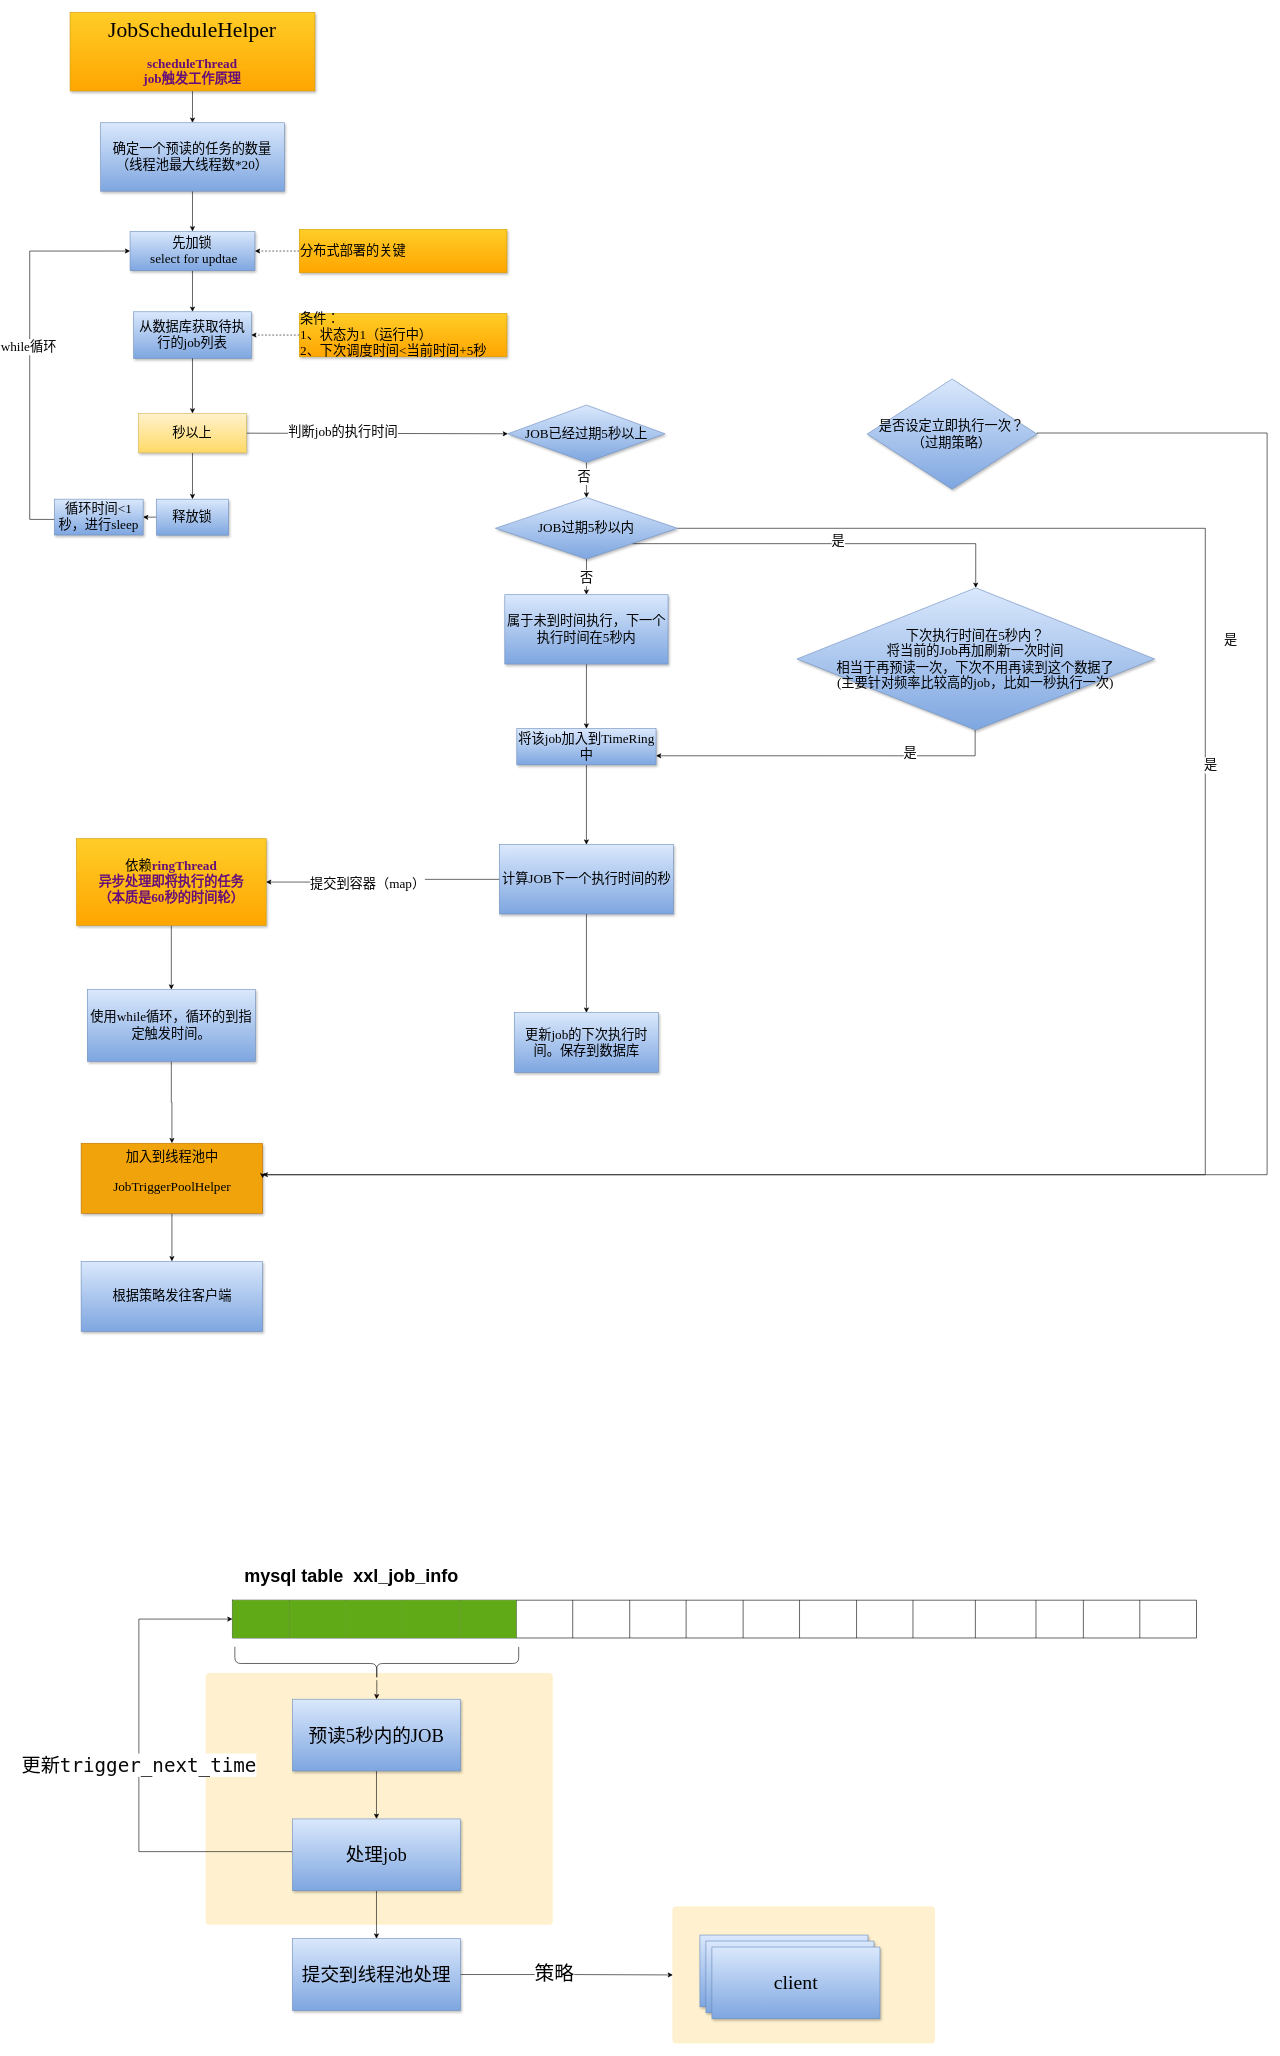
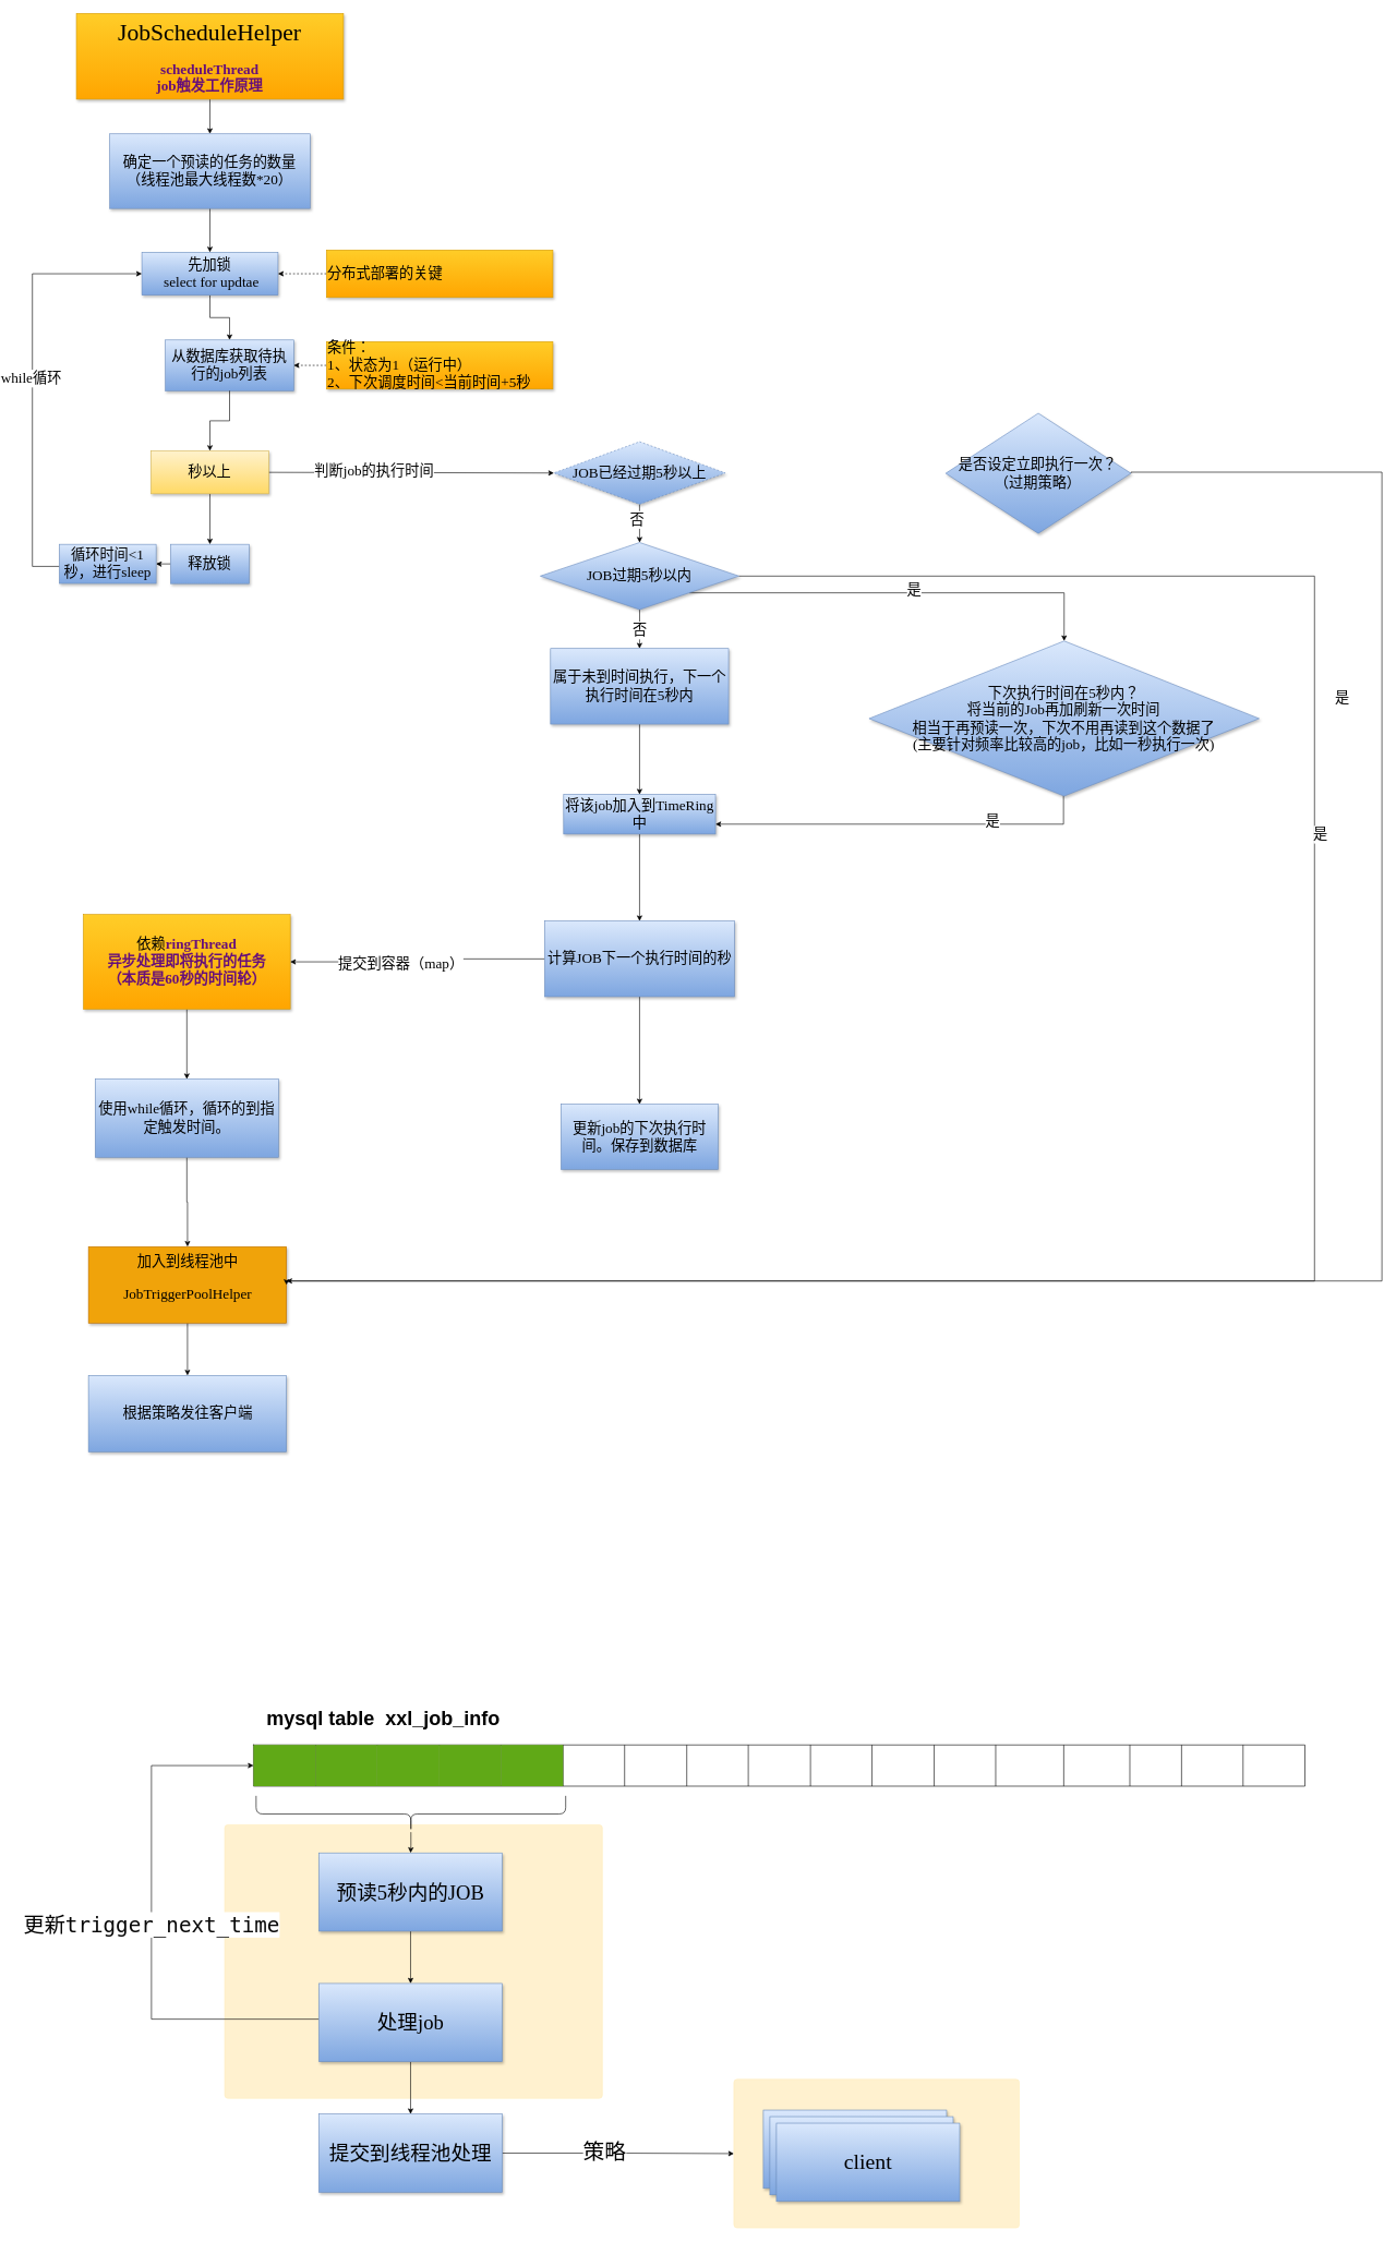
- <mxCell id="13" value="从数据库获取待执行的job列表" style="whiteSpace=wrap;html=1;shadow=1;fontFamily=Times New Roman;fontSize=22;strokeColor=#6c8ebf;fillColor=#dae8fc;gradientColor=#7ea6e0;sketch=0;" parent="12" vertex="1"><mxGeometry x="5" y="24.48" width="196" height="77.52" as="geometry" /></mxCell>
+ <mxCell id="13" value="从数据库获取待执行的job列表" style="whiteSpace=wrap;html=1;shadow=1;fontFamily=Times New Roman;fontSize=22;strokeColor=#6c8ebf;fillColor=#dae8fc;gradientColor=#7ea6e0;sketch=0;" parent="12" vertex="1"><mxGeometry x="35" y="24.48" width="196" height="77.52" as="geometry" /></mxCell>
- <mxCell id="28" value="JOB已经过期5秒以上" style="rhombus;whiteSpace=wrap;html=1;shadow=1;fontFamily=Times New Roman;fontSize=22;strokeColor=#6c8ebf;fillColor=#dae8fc;gradientColor=#7ea6e0;sketch=0;" parent="1" vertex="1"><mxGeometry x="816.73" y="674.48" width="262" height="95.52" as="geometry" /></mxCell>
+ <mxCell id="28" value="JOB已经过期5秒以上" style="rhombus;whiteSpace=wrap;html=1;shadow=1;fontFamily=Times New Roman;fontSize=22;strokeColor=#6c8ebf;fillColor=#dae8fc;gradientColor=#7ea6e0;sketch=0;dashed=1;" parent="1" vertex="1"><mxGeometry x="816.73" y="674.48" width="262" height="95.52" as="geometry" /></mxCell>
